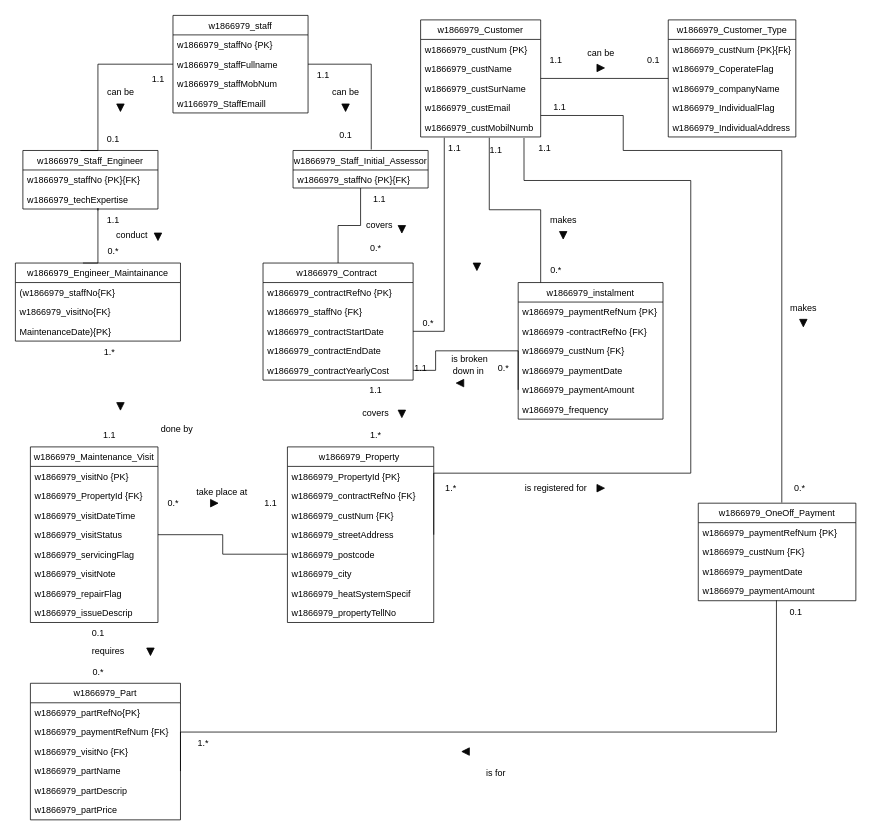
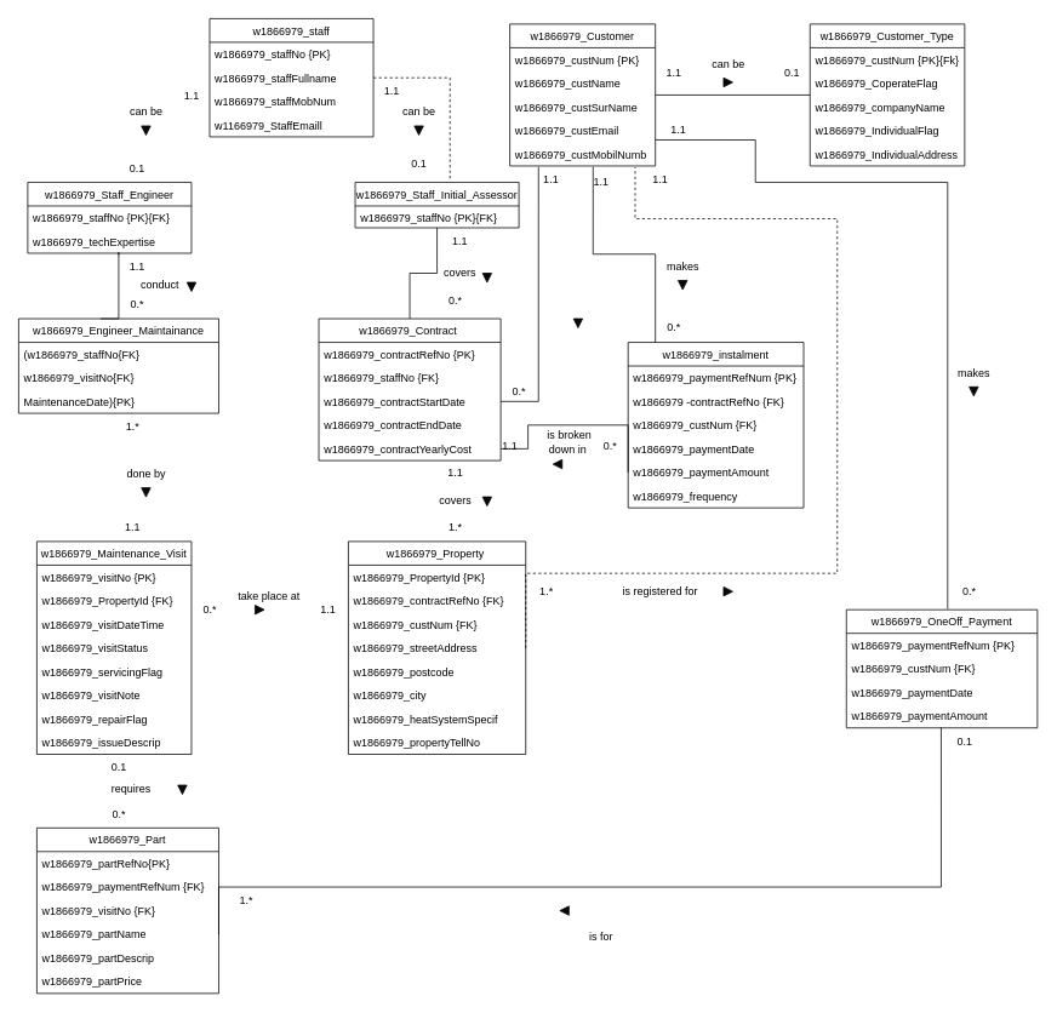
- <mxCell id="31" style="edgeStyle=orthogonalEdgeStyle;rounded=0;orthogonalLoop=1;jettySize=auto;html=1;entryX=0.426;entryY=0.001;entryDx=0;entryDy=0;entryPerimeter=0;endArrow=none;endFill=0;" parent="1" source="32" target="28" edge="1"><mxGeometry relative="1" as="geometry"><Array as="points"><mxPoint x="130" y="85" /><mxPoint x="130" y="200" /></Array></mxGeometry></mxCell>
- <mxCell id="50" style="edgeStyle=orthogonalEdgeStyle;rounded=0;orthogonalLoop=1;jettySize=auto;html=1;entryX=0.579;entryY=-0.025;entryDx=0;entryDy=0;entryPerimeter=0;endArrow=none;endFill=0;" parent="1" source="34" target="26" edge="1"><mxGeometry relative="1" as="geometry" /></mxCell>
+ <mxCell id="50" style="edgeStyle=orthogonalEdgeStyle;rounded=0;orthogonalLoop=1;jettySize=auto;html=1;entryX=0.579;entryY=-0.025;entryDx=0;entryDy=0;entryPerimeter=0;endArrow=none;endFill=0;dashed=1;" parent="1" source="34" target="26" edge="1"><mxGeometry relative="1" as="geometry" /></mxCell>
- <mxCell id="116" style="edgeStyle=orthogonalEdgeStyle;rounded=0;orthogonalLoop=1;jettySize=auto;html=1;exitX=1;exitY=0.5;exitDx=0;exitDy=0;entryX=0.861;entryY=1.054;entryDx=0;entryDy=0;entryPerimeter=0;endArrow=none;endFill=0;" parent="1" source="61" target="23" edge="1"><mxGeometry relative="1" as="geometry"><Array as="points"><mxPoint x="577" y="630" /><mxPoint x="920" y="630" /><mxPoint x="920" y="240" /><mxPoint x="698" y="240" /></Array></mxGeometry></mxCell>
+ <mxCell id="116" style="edgeStyle=orthogonalEdgeStyle;rounded=0;orthogonalLoop=1;jettySize=auto;html=1;exitX=1;exitY=0.5;exitDx=0;exitDy=0;entryX=0.861;entryY=1.054;entryDx=0;entryDy=0;entryPerimeter=0;endArrow=none;endFill=0;dashed=1;" parent="1" source="61" target="23" edge="1"><mxGeometry relative="1" as="geometry"><Array as="points"><mxPoint x="577" y="630" /><mxPoint x="920" y="630" /><mxPoint x="920" y="240" /><mxPoint x="698" y="240" /></Array></mxGeometry></mxCell>
- <mxCell id="90" value="done by" style="text;html=1;align=center;verticalAlign=middle;resizable=0;points=[];autosize=1;strokeColor=none;fillColor=none;" parent="1" vertex="1"><mxGeometry x="200" y="556" width="70" height="30" as="geometry" /></mxCell>
+ <mxCell id="90" value="done by" style="text;html=1;align=center;verticalAlign=middle;resizable=0;points=[];autosize=1;strokeColor=none;fillColor=none;" parent="1" vertex="1"><mxGeometry x="125" y="506" width="70" height="30" as="geometry" /></mxCell>
- <mxCell id="127" value="is registered for" style="text;html=1;align=center;verticalAlign=middle;resizable=0;points=[];autosize=1;strokeColor=none;fillColor=none;" parent="1" vertex="1"><mxGeometry x="685" y="635" width="110" height="30" as="geometry" /></mxCell>
+ <mxCell id="127" value="is registered for" style="text;html=1;align=center;verticalAlign=middle;resizable=0;points=[];autosize=1;strokeColor=none;fillColor=none;" parent="1" vertex="1"><mxGeometry x="670" y="635" width="110" height="30" as="geometry" /></mxCell>
- <mxCell id="107" style="edgeStyle=orthogonalEdgeStyle;rounded=0;orthogonalLoop=1;jettySize=auto;html=1;exitX=1;exitY=0.5;exitDx=0;exitDy=0;endArrow=none;endFill=0;" parent="1" source="6" target="62" edge="1"><mxGeometry relative="1" as="geometry" /></mxCell>
